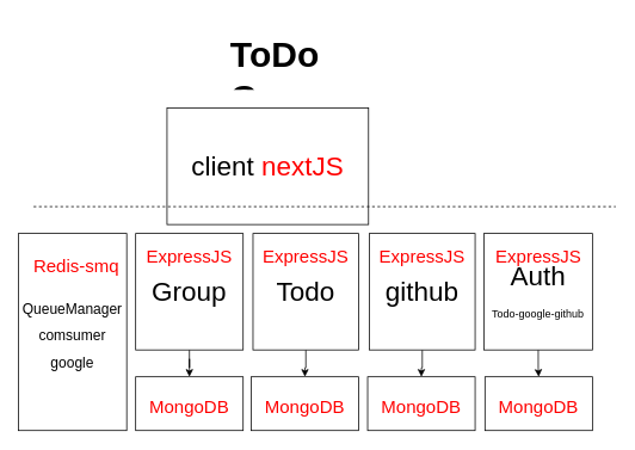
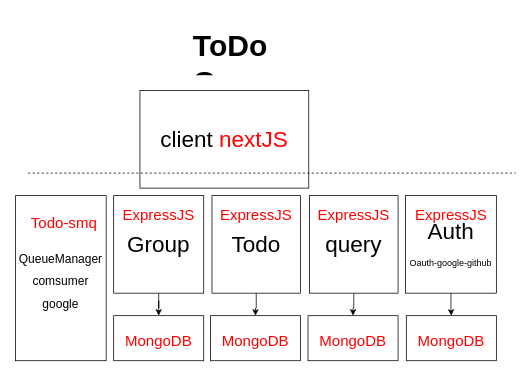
- <mxCell id="18" value="Redis-smq" style="text;html=1;strokeColor=none;fillColor=none;align=center;verticalAlign=middle;whiteSpace=wrap;rounded=0;fontSize=20;fontColor=#FF0000;" parent="1" vertex="1"><mxGeometry x="35" y="280" width="100" height="30" as="geometry" /></mxCell>
+ <mxCell id="18" value="Todo-smq" style="text;html=1;strokeColor=none;fillColor=none;align=center;verticalAlign=middle;whiteSpace=wrap;rounded=0;fontSize=20;fontColor=#FF0000;" parent="1" vertex="1"><mxGeometry x="35" y="280" width="100" height="30" as="geometry" /></mxCell>
- <mxCell id="20" value="github" style="rounded=0;whiteSpace=wrap;html=1;fontSize=30;" parent="1" vertex="1"><mxGeometry x="412" y="260" width="118" height="130" as="geometry" /></mxCell>
+ <mxCell id="20" value="query" style="rounded=0;whiteSpace=wrap;html=1;fontSize=30;" parent="1" vertex="1"><mxGeometry x="412" y="260" width="118" height="130" as="geometry" /></mxCell>
- <mxCell id="8" value="Auth&lt;br style=&quot;font-size: 14px&quot;&gt;&lt;font style=&quot;font-size: 12px&quot;&gt;Todo-google-github&lt;/font&gt;" style="rounded=0;whiteSpace=wrap;html=1;fontSize=30;" parent="1" vertex="1"><mxGeometry x="540" y="260" width="121" height="130" as="geometry" /></mxCell>
+ <mxCell id="8" value="Auth&lt;br style=&quot;font-size: 14px&quot;&gt;&lt;font style=&quot;font-size: 12px&quot;&gt;Oauth-google-github&lt;/font&gt;" style="rounded=0;whiteSpace=wrap;html=1;fontSize=30;" parent="1" vertex="1"><mxGeometry x="540" y="260" width="121" height="130" as="geometry" /></mxCell>
